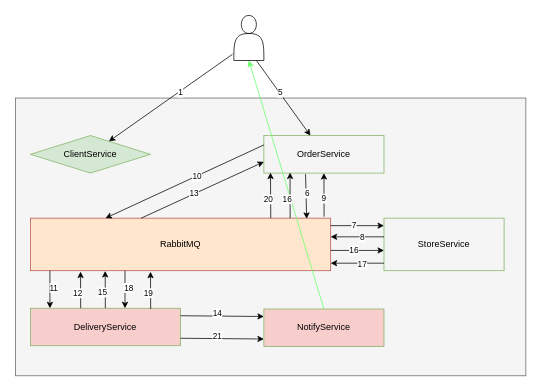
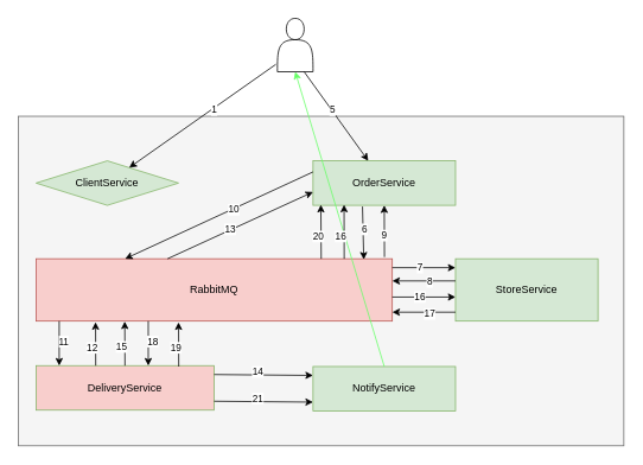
- <mxCell id="3" value="OrderService" style="rounded=0;whiteSpace=wrap;html=1;fillColor=#f5f5f5;strokeColor=#82b366;" vertex="1" parent="1"><mxGeometry x="351" y="180" width="160" height="50" as="geometry" /></mxCell>
+ <mxCell id="3" value="OrderService" style="rounded=0;whiteSpace=wrap;html=1;fillColor=#d5e8d4;strokeColor=#82b366;" vertex="1" parent="1"><mxGeometry x="351" y="180" width="160" height="50" as="geometry" /></mxCell>
- <mxCell id="9" value="RabbitMQ" style="rounded=0;whiteSpace=wrap;html=1;fillColor=#ffe6cc;strokeColor=#b85450;" vertex="1" parent="1"><mxGeometry x="40" y="290" width="400" height="70" as="geometry" /></mxCell>
+ <mxCell id="9" value="RabbitMQ" style="rounded=0;whiteSpace=wrap;html=1;fillColor=#f8cecc;strokeColor=#b85450;" vertex="1" parent="1"><mxGeometry x="40" y="290" width="400" height="70" as="geometry" /></mxCell>
- <mxCell id="6" value="StoreService" style="rounded=0;whiteSpace=wrap;html=1;fillColor=#f5f5f5;strokeColor=#82b366;" vertex="1" parent="1"><mxGeometry x="511" y="290" width="160" height="70" as="geometry" /></mxCell>
+ <mxCell id="6" value="StoreService" style="rounded=0;whiteSpace=wrap;html=1;fillColor=#d5e8d4;strokeColor=#82b366;" vertex="1" parent="1"><mxGeometry x="511" y="290" width="160" height="70" as="geometry" /></mxCell>
- <mxCell id="8" value="&lt;span style=&quot;background-color: initial;&quot;&gt;NotifyService&lt;/span&gt;" style="rounded=0;whiteSpace=wrap;html=1;fillColor=#f8cecc;strokeColor=#82b366;" vertex="1" parent="1"><mxGeometry x="351" y="411" width="160" height="50" as="geometry" /></mxCell>
+ <mxCell id="8" value="&lt;span style=&quot;background-color: initial;&quot;&gt;NotifyService&lt;/span&gt;" style="rounded=0;whiteSpace=wrap;html=1;fillColor=#d5e8d4;strokeColor=#82b366;" vertex="1" parent="1"><mxGeometry x="351" y="411" width="160" height="50" as="geometry" /></mxCell>
